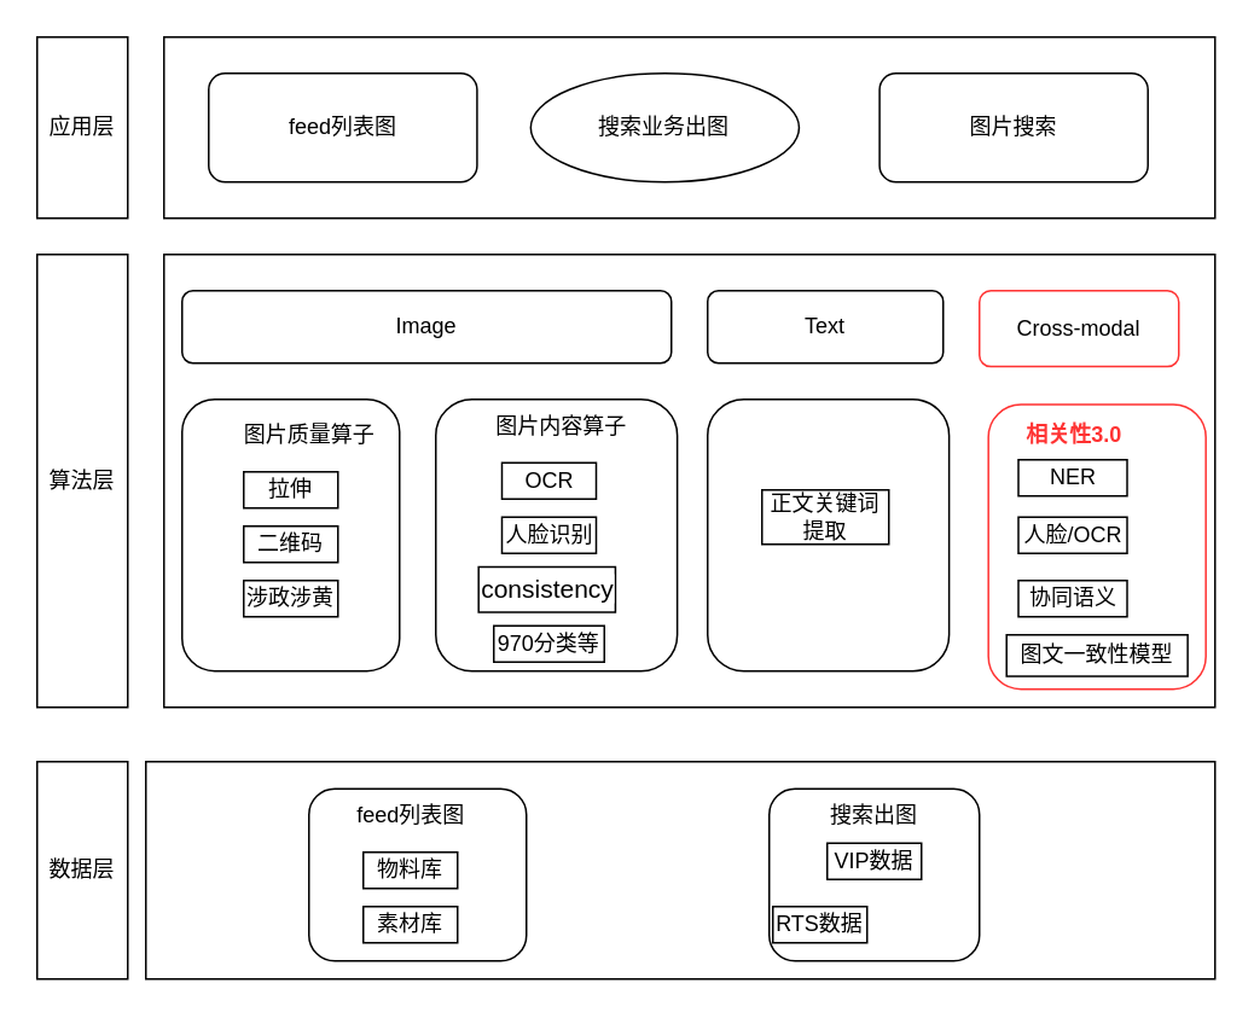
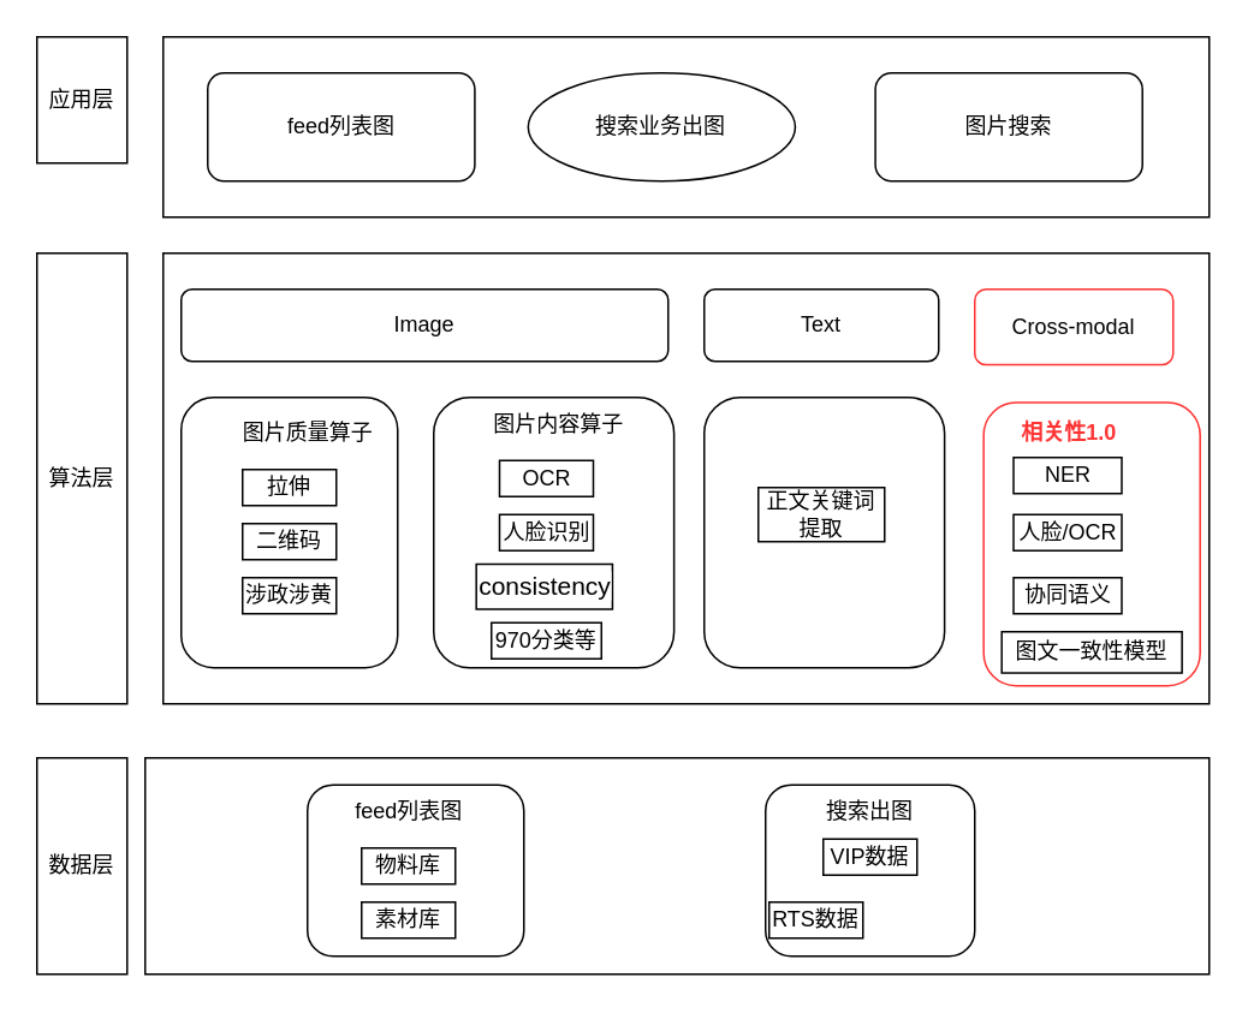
- <mxCell id="37" value="应用层" style="rounded=0;whiteSpace=wrap;html=1;fontColor=#000000;" parent="1" vertex="1"><mxGeometry x="20" y="20" width="50" height="100" as="geometry" /></mxCell>
+ <mxCell id="37" value="应用层" style="rounded=0;whiteSpace=wrap;html=1;fontColor=#000000;" parent="1" vertex="1"><mxGeometry x="20" y="20" width="50" height="70" as="geometry" /></mxCell>
- <mxCell id="31" value="&lt;font color=&quot;#ff3333&quot;&gt;&lt;b&gt;相关性3.0&lt;/b&gt;&lt;/font&gt;" style="text;html=1;align=center;verticalAlign=middle;resizable=0;points=[];autosize=1;strokeColor=none;fillColor=none;" parent="30" vertex="1"><mxGeometry x="11.55" y="7.146" width="70" height="20" as="geometry" /></mxCell>
+ <mxCell id="31" value="&lt;font color=&quot;#ff3333&quot;&gt;&lt;b&gt;相关性1.0&lt;/b&gt;&lt;/font&gt;" style="text;html=1;align=center;verticalAlign=middle;resizable=0;points=[];autosize=1;strokeColor=none;fillColor=none;" parent="30" vertex="1"><mxGeometry x="11.55" y="7.146" width="70" height="20" as="geometry" /></mxCell>
